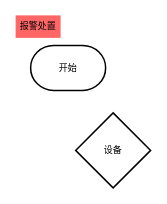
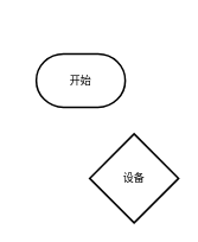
- <mxCell id="4" value="报警处置" style="text;html=1;strokeColor=none;fillColor=#FF6666;align=center;verticalAlign=middle;whiteSpace=wrap;rounded=0;" vertex="1" parent="1"><mxGeometry x="20" y="20" width="60" height="30" as="geometry" /></mxCell>
